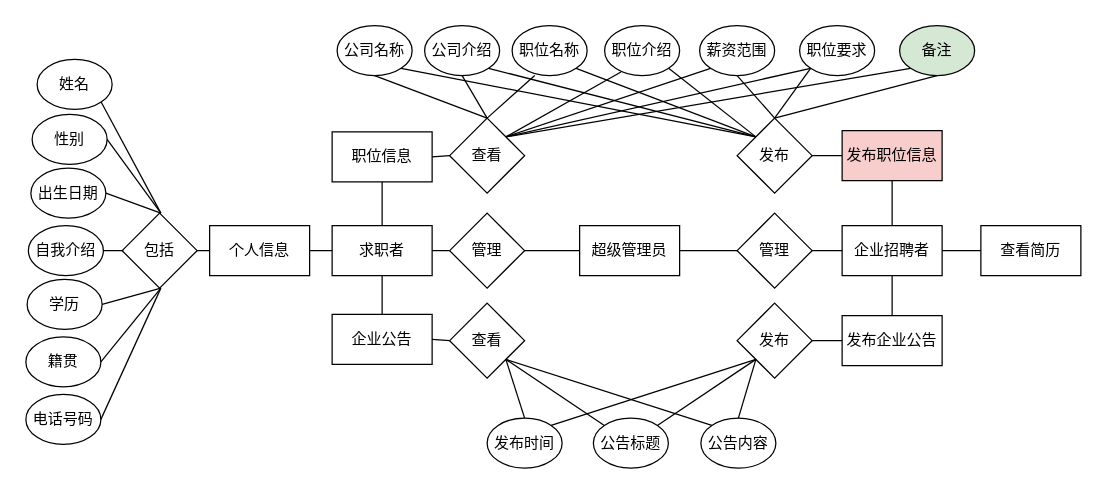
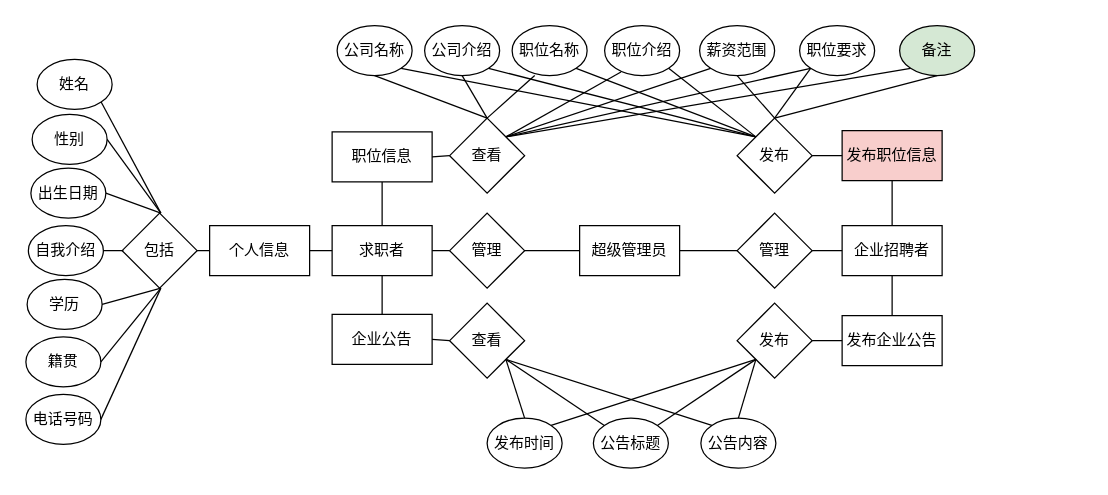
- <mxCell id="22" value="" style="endArrow=none;html=1;rounded=0;exitX=1;exitY=0.5;exitDx=0;exitDy=0;entryX=0;entryY=0.5;entryDx=0;entryDy=0;" parent="1" source="6" target="10" edge="1"><mxGeometry width="50" height="50" relative="1" as="geometry"><mxPoint x="813" y="221" as="sourcePoint" /><mxPoint x="863" y="171" as="targetPoint" /></mxGeometry></mxCell>
- <mxCell id="10" value="查看简历" style="rounded=0;whiteSpace=wrap;html=1;" parent="1" vertex="1"><mxGeometry x="784" y="180" width="80" height="40" as="geometry" /></mxCell>
